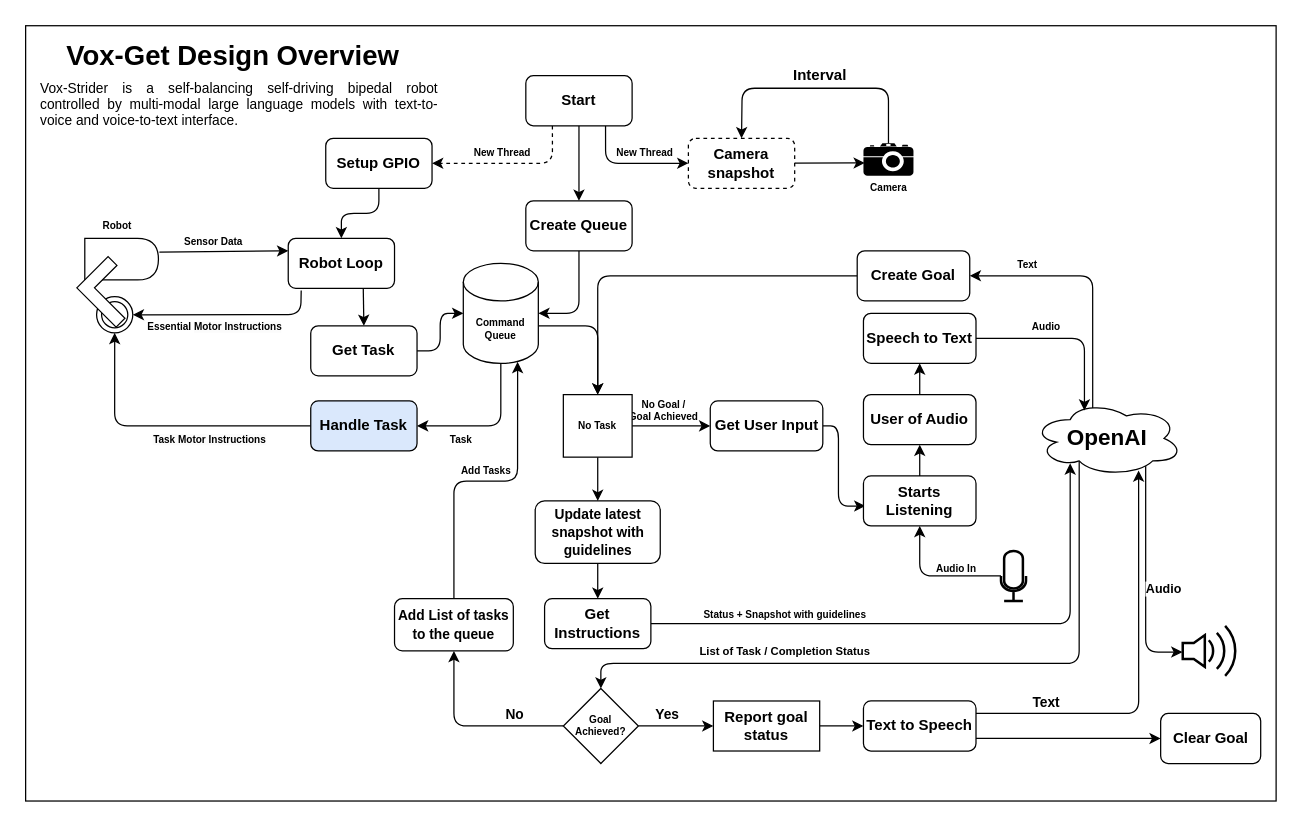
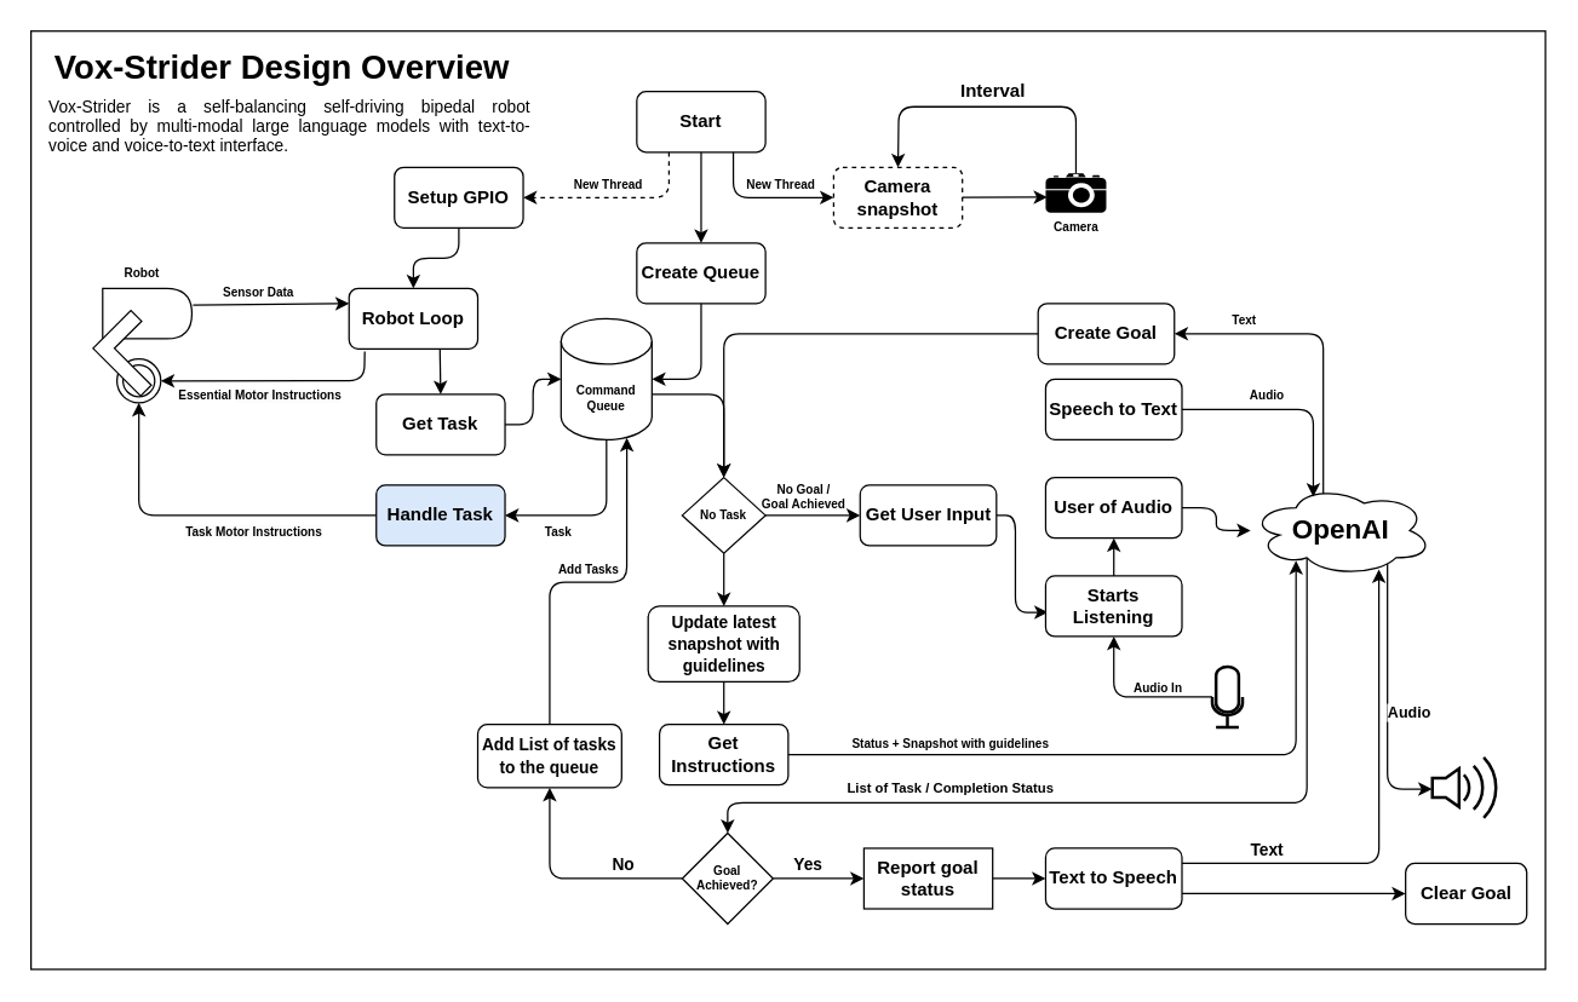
- <mxCell id="85" value="&lt;h1 style=&quot;border-color: var(--border-color); text-align: left;&quot;&gt;&lt;font style=&quot;border-color: var(--border-color);&quot;&gt;Vox-Get Design Overview&lt;/font&gt;&lt;/h1&gt;" style="text;html=1;strokeColor=none;fillColor=none;align=center;verticalAlign=middle;whiteSpace=wrap;rounded=0;fontSize=11;" parent="1" vertex="1"><mxGeometry x="30" y="30" width="312" height="30" as="geometry" /></mxCell>
+ <mxCell id="85" value="&lt;h1 style=&quot;border-color: var(--border-color); text-align: left;&quot;&gt;&lt;font style=&quot;border-color: var(--border-color);&quot;&gt;Vox-Strider Design Overview&lt;/font&gt;&lt;/h1&gt;" style="text;html=1;strokeColor=none;fillColor=none;align=center;verticalAlign=middle;whiteSpace=wrap;rounded=0;fontSize=11;" parent="1" vertex="1"><mxGeometry x="30" y="30" width="312" height="30" as="geometry" /></mxCell>
- <mxCell id="54" style="edgeStyle=orthogonalEdgeStyle;html=1;entryX=0.5;entryY=1;entryDx=0;entryDy=0;fontSize=8;" parent="1" source="55" target="62" edge="1"><mxGeometry relative="1" as="geometry" /></mxCell>
+ <mxCell id="54" style="edgeStyle=orthogonalEdgeStyle;html=1;fontSize=8;" parent="1" source="55" target="11" edge="1"><mxGeometry relative="1" as="geometry" /></mxCell>
- <mxCell id="61" value="&lt;b&gt;No Task&lt;/b&gt;" style="whiteSpace=wrap;html=1;strokeColor=#000000;fontSize=8;fillColor=#FFFFFF;rounded=0;" parent="1" vertex="1"><mxGeometry x="450" y="315" width="55" height="50" as="geometry" /></mxCell>
+ <mxCell id="61" value="&lt;b&gt;No Task&lt;/b&gt;" style="rhombus;whiteSpace=wrap;html=1;strokeColor=#000000;fontSize=8;fillColor=#FFFFFF;" parent="1" vertex="1"><mxGeometry x="450" y="315" width="55" height="50" as="geometry" /></mxCell>
